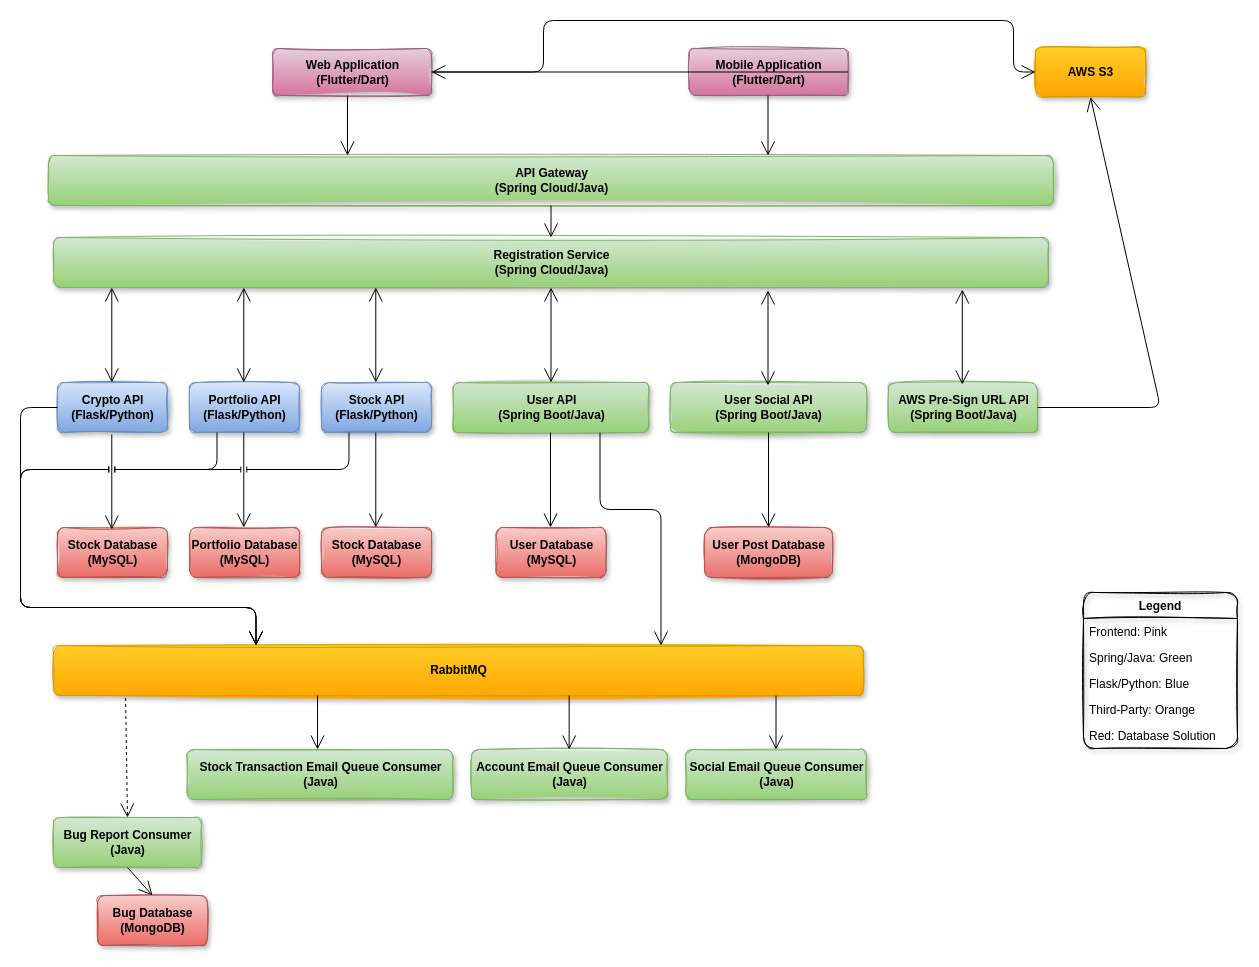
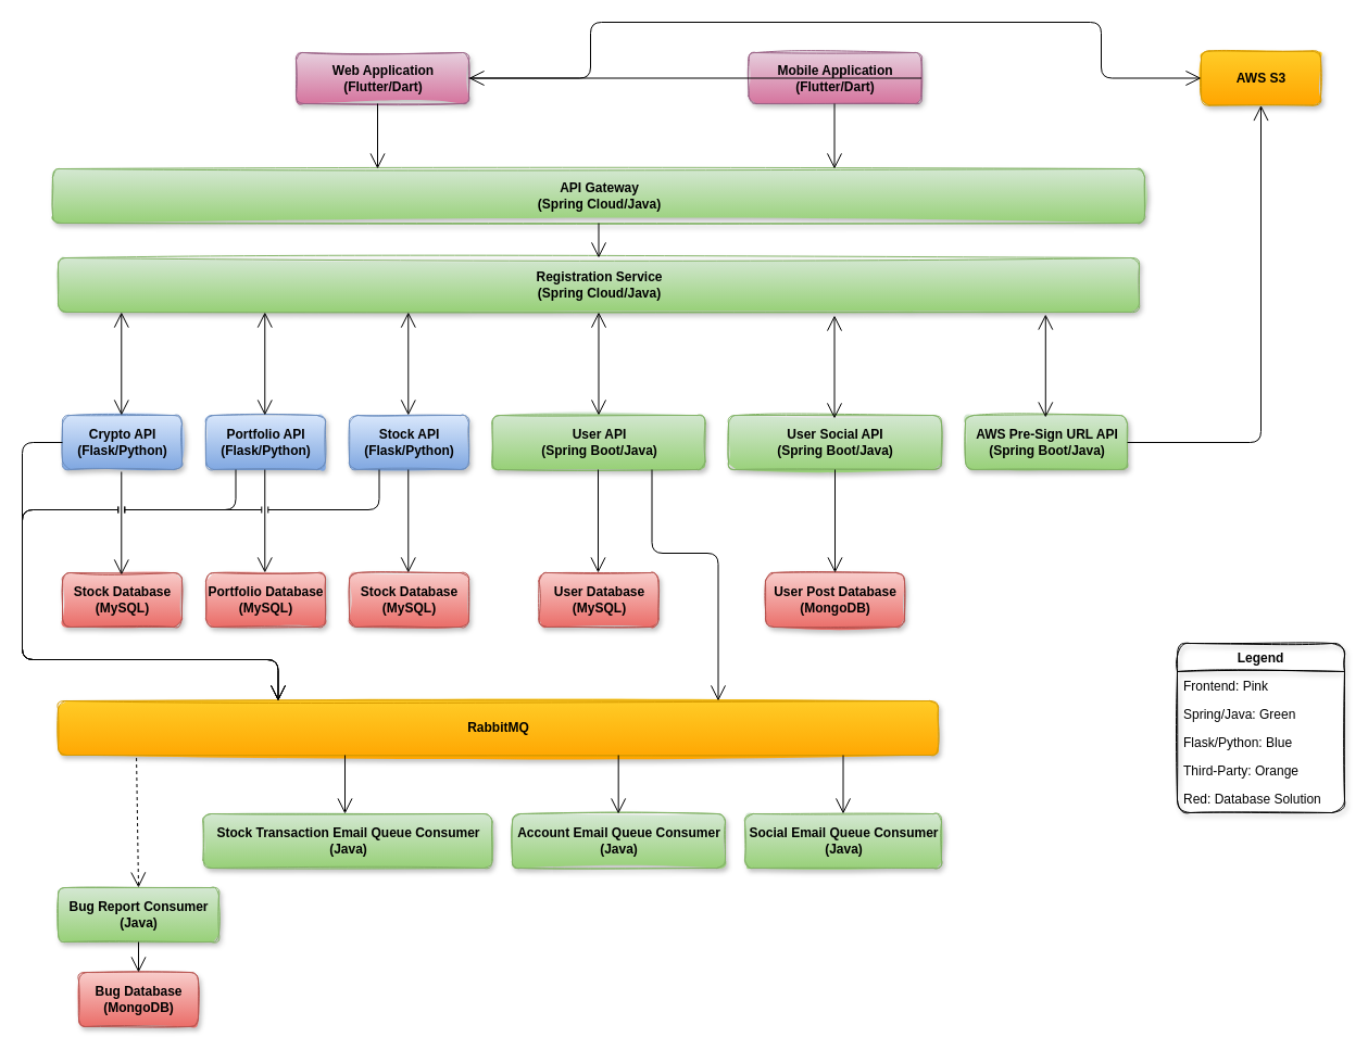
- <mxCell id="28" value="&lt;b&gt;AWS S3&lt;/b&gt;" style="html=1;rounded=1;shadow=1;sketch=1;fillColor=#ffcd28;gradientColor=#ffa500;strokeColor=#d79b00;" parent="1" vertex="1"><mxGeometry x="1035" y="46.5" width="110" height="50" as="geometry" /></mxCell>
+ <mxCell id="28" value="&lt;b&gt;AWS S3&lt;/b&gt;" style="html=1;rounded=1;shadow=1;sketch=1;fillColor=#ffcd28;gradientColor=#ffa500;strokeColor=#d79b00;" parent="1" vertex="1"><mxGeometry x="1105" y="46.5" width="110" height="50" as="geometry" /></mxCell>
- <mxCell id="39" value="&lt;b&gt;Bug Database&lt;br&gt;(MongoDB)&lt;br&gt;&lt;/b&gt;" style="html=1;rounded=1;shadow=1;sketch=1;fillColor=#f8cecc;gradientColor=#ea6b66;strokeColor=#b85450;" parent="1" vertex="1"><mxGeometry x="97" y="895" width="110" height="50" as="geometry" /></mxCell>
+ <mxCell id="39" value="&lt;b&gt;Bug Database&lt;br&gt;(MongoDB)&lt;br&gt;&lt;/b&gt;" style="html=1;rounded=1;shadow=1;sketch=1;fillColor=#f8cecc;gradientColor=#ea6b66;strokeColor=#b85450;" parent="1" vertex="1"><mxGeometry x="72" y="895" width="110" height="50" as="geometry" /></mxCell>
